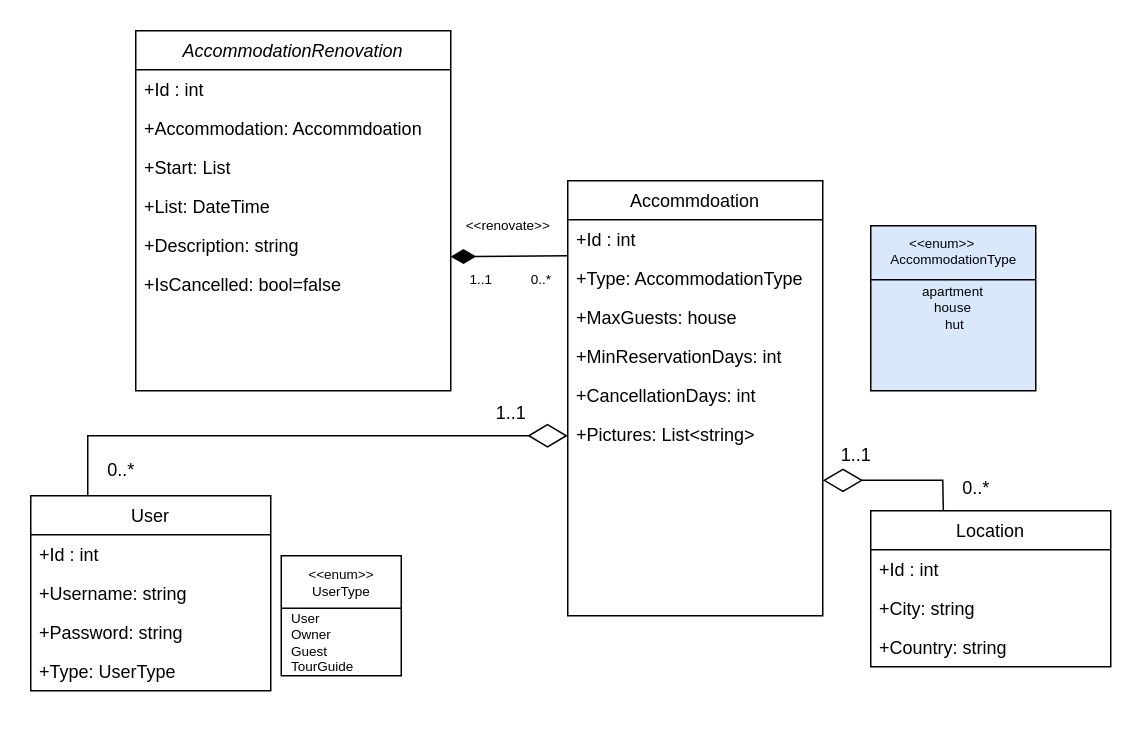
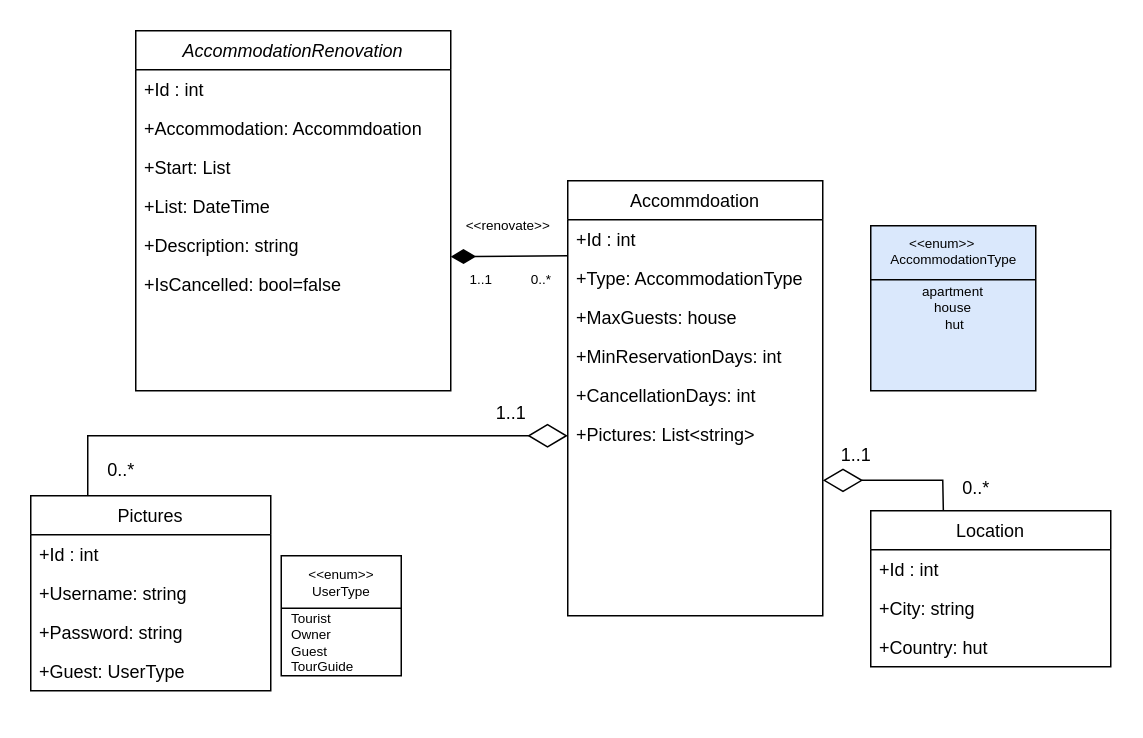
- <mxCell id="20" value="User" style="swimlane;fontStyle=0;align=center;verticalAlign=top;childLayout=stackLayout;horizontal=1;startSize=26;horizontalStack=0;resizeParent=1;resizeLast=0;collapsible=1;marginBottom=0;rounded=0;shadow=0;strokeWidth=1;" parent="1" vertex="1"><mxGeometry x="20" y="330" width="160" height="130" as="geometry"><mxRectangle x="340" y="380" width="170" height="26" as="alternateBounds" /></mxGeometry></mxCell>
+ <mxCell id="20" value="Pictures" style="swimlane;fontStyle=0;align=center;verticalAlign=top;childLayout=stackLayout;horizontal=1;startSize=26;horizontalStack=0;resizeParent=1;resizeLast=0;collapsible=1;marginBottom=0;rounded=0;shadow=0;strokeWidth=1;" parent="1" vertex="1"><mxGeometry x="20" y="330" width="160" height="130" as="geometry"><mxRectangle x="340" y="380" width="170" height="26" as="alternateBounds" /></mxGeometry></mxCell>
- <mxCell id="29" value="User&#10;Owner&#10;Guest&#10;TourGuide" style="text;whiteSpace=wrap;fontSize=9;" parent="25" vertex="1"><mxGeometry x="5" y="30" width="70" height="70" as="geometry" /></mxCell>
+ <mxCell id="29" value="Tourist&#10;Owner&#10;Guest&#10;TourGuide" style="text;whiteSpace=wrap;fontSize=9;" parent="25" vertex="1"><mxGeometry x="5" y="30" width="70" height="70" as="geometry" /></mxCell>
- <mxCell id="19" value="+Country: string" style="text;align=left;verticalAlign=top;spacingLeft=4;spacingRight=4;overflow=hidden;rotatable=0;points=[[0,0.5],[1,0.5]];portConstraint=eastwest;" parent="16" vertex="1"><mxGeometry y="78" width="160" height="26" as="geometry" /></mxCell>
+ <mxCell id="19" value="+Country: hut" style="text;align=left;verticalAlign=top;spacingLeft=4;spacingRight=4;overflow=hidden;rotatable=0;points=[[0,0.5],[1,0.5]];portConstraint=eastwest;" parent="16" vertex="1"><mxGeometry y="78" width="160" height="26" as="geometry" /></mxCell>
- <mxCell id="24" value="+Type: UserType" style="text;align=left;verticalAlign=top;spacingLeft=4;spacingRight=4;overflow=hidden;rotatable=0;points=[[0,0.5],[1,0.5]];portConstraint=eastwest;" parent="20" vertex="1"><mxGeometry y="104" width="160" height="26" as="geometry" /></mxCell>
+ <mxCell id="24" value="+Guest: UserType" style="text;align=left;verticalAlign=top;spacingLeft=4;spacingRight=4;overflow=hidden;rotatable=0;points=[[0,0.5],[1,0.5]];portConstraint=eastwest;" parent="20" vertex="1"><mxGeometry y="104" width="160" height="26" as="geometry" /></mxCell>
